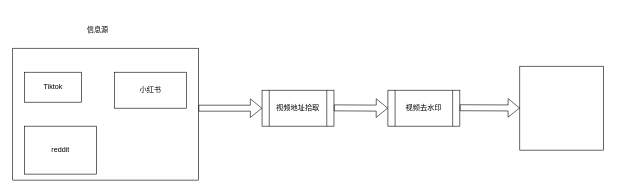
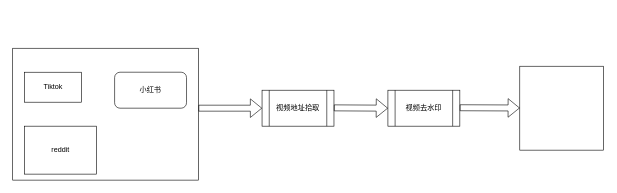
- <mxCell id="7" value="信息源" style="text;html=1;strokeColor=none;fillColor=none;align=center;verticalAlign=middle;whiteSpace=wrap;rounded=0;" vertex="1" parent="2"><mxGeometry x="102.5" width="77.5" height="60" as="geometry" /></mxCell>
- <mxCell id="5" value="小红书" style="rounded=0;whiteSpace=wrap;html=1;" vertex="1" parent="2"><mxGeometry x="170" y="100" width="120" height="60" as="geometry" /></mxCell>
+ <mxCell id="5" value="小红书" style="whiteSpace=wrap;html=1;rounded=1;" vertex="1" parent="2"><mxGeometry x="170" y="100" width="120" height="60" as="geometry" /></mxCell>
